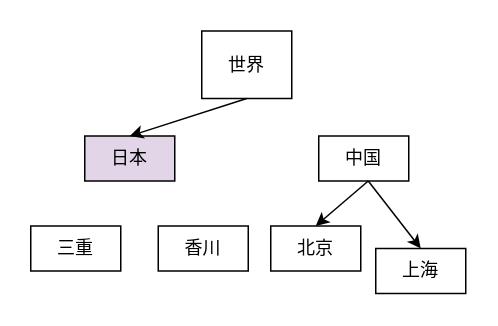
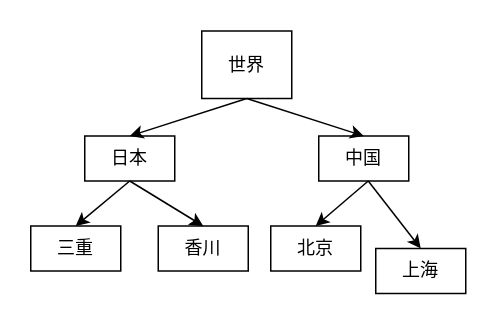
+ <mxCell id="6" value="" style="endArrow=classic;html=1;rounded=0;entryX=0.5;entryY=0;entryDx=0;entryDy=0;exitX=0.5;exitY=1;exitDx=0;exitDy=0;" parent="1" source="2" target="5" edge="1"><mxGeometry width="50" height="50" relative="1" as="geometry"><mxPoint x="180" y="50" as="sourcePoint" /><mxPoint x="270" y="-10" as="targetPoint" /></mxGeometry></mxCell>
- <mxCell id="3" value="日本" style="rounded=0;whiteSpace=wrap;html=1;fillColor=#e1d5e7;" parent="1" vertex="1"><mxGeometry x="56" y="90" width="60" height="30" as="geometry" /></mxCell>
+ <mxCell id="3" value="日本" style="rounded=0;whiteSpace=wrap;html=1;" parent="1" vertex="1"><mxGeometry x="56" y="90" width="60" height="30" as="geometry" /></mxCell>
+ <mxCell id="9" value="" style="endArrow=classic;html=1;rounded=0;exitX=0.5;exitY=1;exitDx=0;exitDy=0;entryX=0.5;entryY=0;entryDx=0;entryDy=0;" parent="1" source="3" target="7" edge="1"><mxGeometry width="50" height="50" relative="1" as="geometry"><mxPoint x="150" y="180" as="sourcePoint" /><mxPoint x="200" y="130" as="targetPoint" /></mxGeometry></mxCell>
+ <mxCell id="10" value="" style="endArrow=classic;html=1;rounded=0;entryX=0.5;entryY=0;entryDx=0;entryDy=0;exitX=0.5;exitY=1;exitDx=0;exitDy=0;" parent="1" source="3" target="8" edge="1"><mxGeometry width="50" height="50" relative="1" as="geometry"><mxPoint x="120" y="130" as="sourcePoint" /><mxPoint x="200" y="130" as="targetPoint" /></mxGeometry></mxCell>
